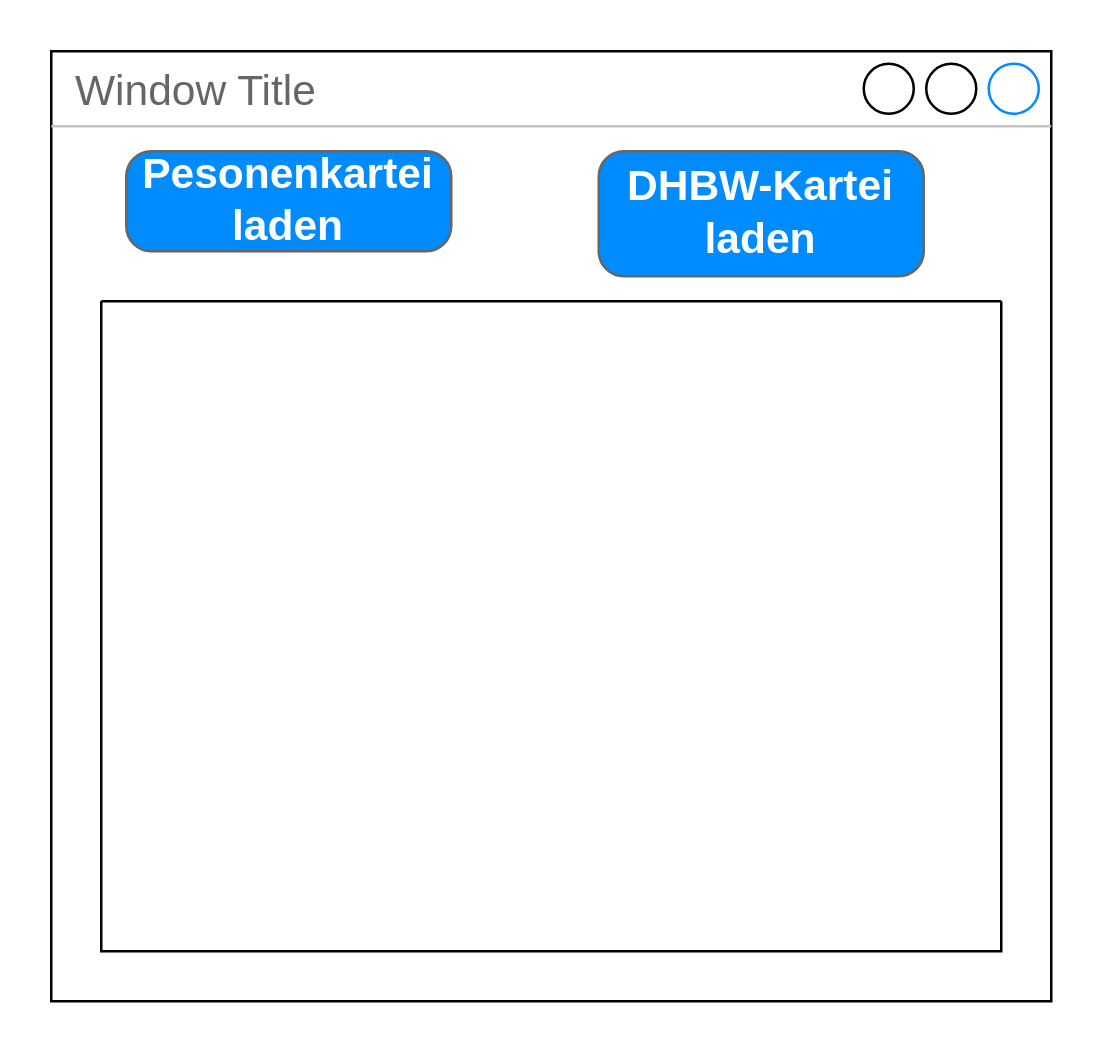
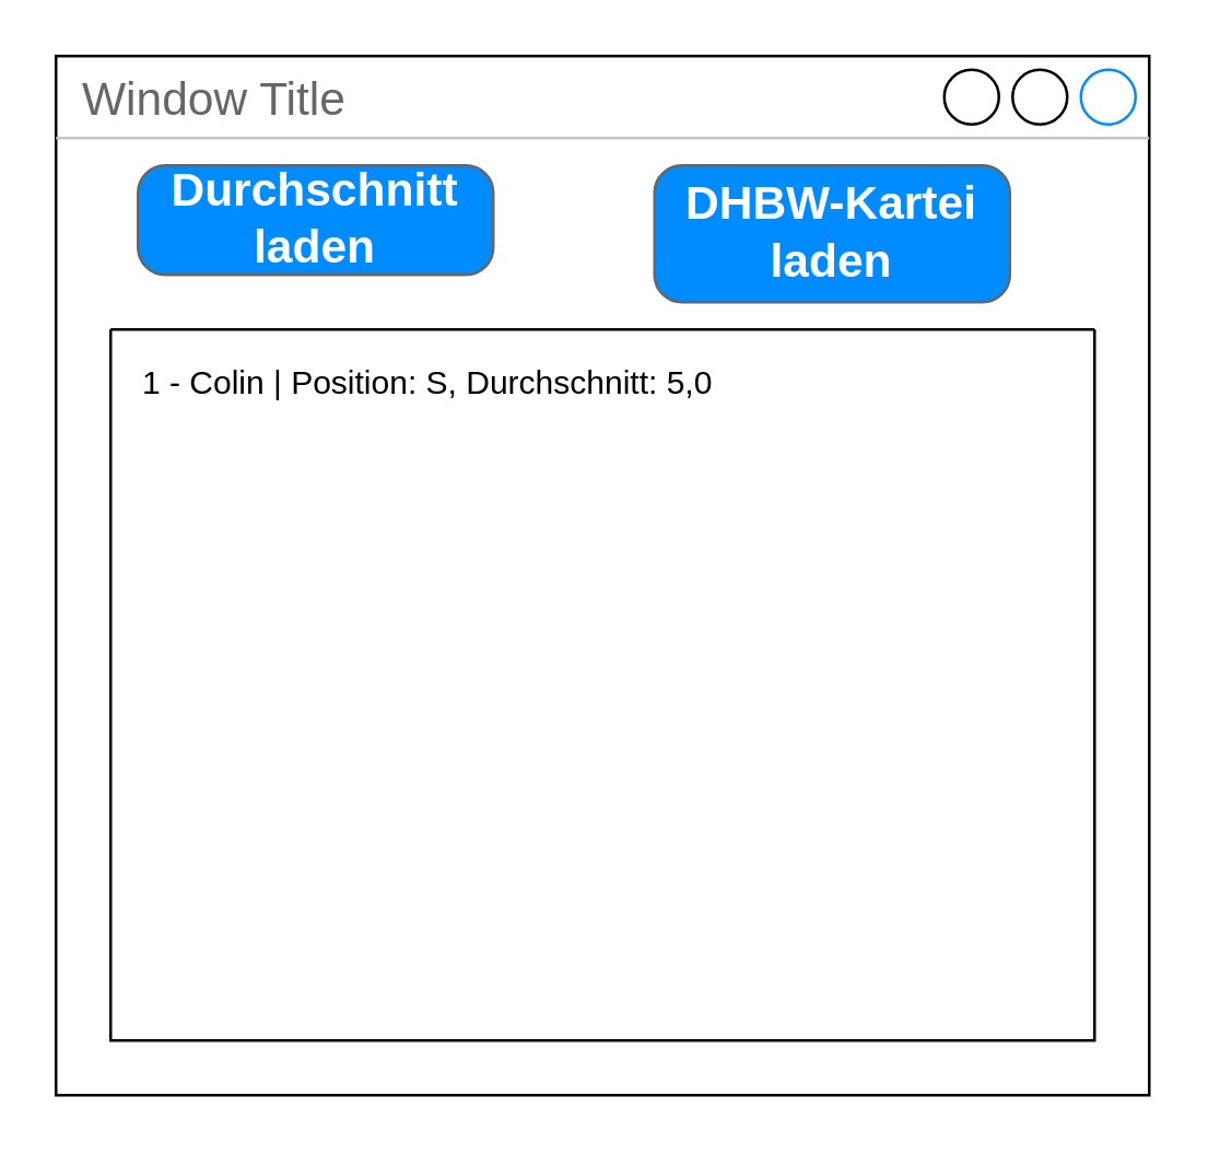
- <mxCell id="3" value="Pesonenkartei laden" style="strokeWidth=1;shadow=0;dashed=0;align=center;html=1;shape=mxgraph.mockup.buttons.button;strokeColor=#666666;fontColor=#ffffff;mainText=;buttonStyle=round;fontSize=17;fontStyle=1;fillColor=#008cff;whiteSpace=wrap;" vertex="1" parent="1"><mxGeometry x="50" y="60" width="130" height="40" as="geometry" /></mxCell>
+ <mxCell id="3" value="Durchschnitt laden" style="strokeWidth=1;shadow=0;dashed=0;align=center;html=1;shape=mxgraph.mockup.buttons.button;strokeColor=#666666;fontColor=#ffffff;mainText=;buttonStyle=round;fontSize=17;fontStyle=1;fillColor=#008cff;whiteSpace=wrap;" vertex="1" parent="1"><mxGeometry x="50" y="60" width="130" height="40" as="geometry" /></mxCell>
+ <mxCell id="6" value="1 - Colin | Position: S, Durchschnitt: 5,0" style="text;html=1;strokeColor=none;fillColor=none;align=left;verticalAlign=middle;whiteSpace=wrap;rounded=0;" vertex="1" parent="1"><mxGeometry x="50" y="130" width="330" height="20" as="geometry" /></mxCell>
